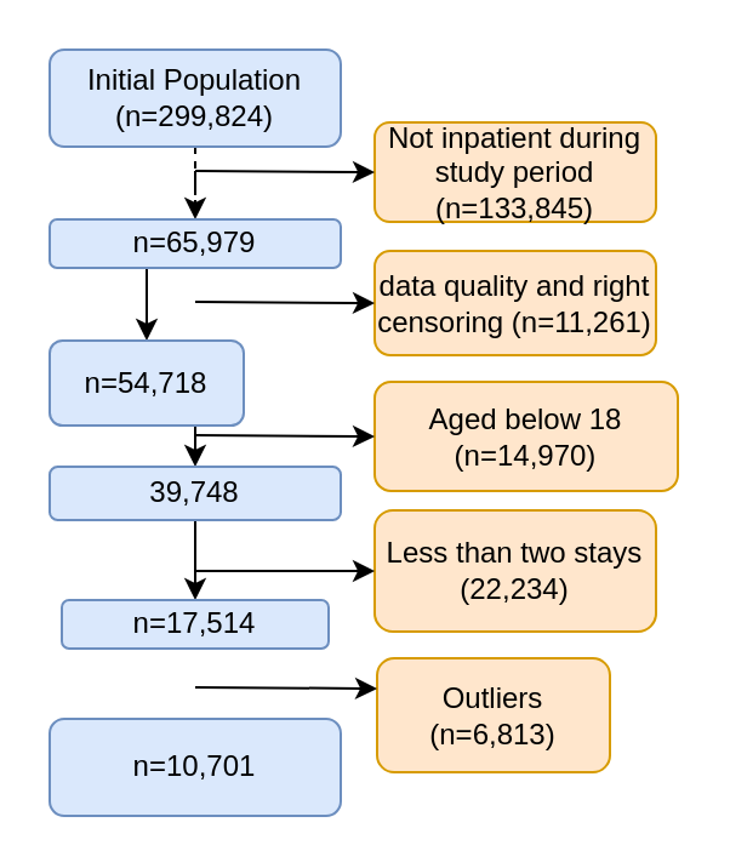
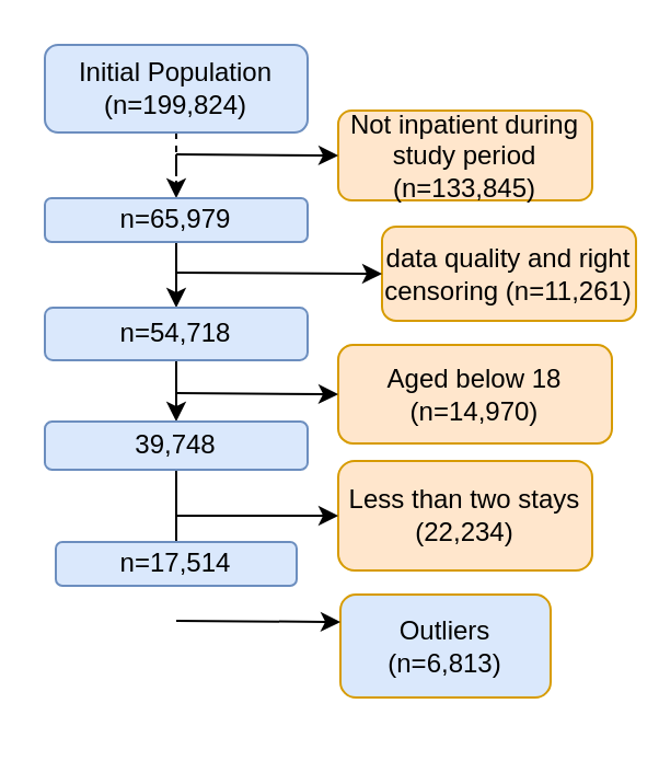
- <mxCell id="3" value="Initial Population&lt;br&gt;(n=299,824)" style="rounded=1;whiteSpace=wrap;html=1;fontSize=12;glass=0;strokeWidth=1;shadow=0;fillColor=#dae8fc;strokeColor=#6c8ebf;" parent="1" vertex="1"><mxGeometry x="20" y="20" width="120" height="40" as="geometry" /></mxCell>
+ <mxCell id="3" value="Initial Population&lt;br&gt;(n=199,824)" style="rounded=1;whiteSpace=wrap;html=1;fontSize=12;glass=0;strokeWidth=1;shadow=0;fillColor=#dae8fc;strokeColor=#6c8ebf;" parent="1" vertex="1"><mxGeometry x="20" y="20" width="120" height="40" as="geometry" /></mxCell>
- <mxCell id="10" value="data quality and right censoring (n=11,261)" style="rounded=1;whiteSpace=wrap;html=1;fontSize=12;glass=0;strokeWidth=1;shadow=0;fillColor=#ffe6cc;strokeColor=#d79b00;" parent="1" vertex="1"><mxGeometry x="154" y="103" width="116" height="43" as="geometry" /></mxCell>
+ <mxCell id="10" value="data quality and right censoring (n=11,261)" style="rounded=1;whiteSpace=wrap;html=1;fontSize=12;glass=0;strokeWidth=1;shadow=0;fillColor=#ffe6cc;strokeColor=#d79b00;" parent="1" vertex="1"><mxGeometry x="174" y="103" width="116" height="43" as="geometry" /></mxCell>
- <mxCell id="9" value="n=54,718" style="rounded=1;whiteSpace=wrap;html=1;fontSize=12;glass=0;strokeWidth=1;shadow=0;fillColor=#dae8fc;strokeColor=#6c8ebf;" parent="1" vertex="1"><mxGeometry x="20" y="140" width="80" height="35" as="geometry" /></mxCell>
+ <mxCell id="9" value="n=54,718" style="rounded=1;whiteSpace=wrap;html=1;fontSize=12;glass=0;strokeWidth=1;shadow=0;fillColor=#dae8fc;strokeColor=#6c8ebf;" parent="1" vertex="1"><mxGeometry x="20" y="140" width="120" height="24" as="geometry" /></mxCell>
- <mxCell id="12" style="edgeStyle=orthogonalEdgeStyle;rounded=0;orthogonalLoop=1;jettySize=auto;html=1;exitX=0.5;exitY=1;exitDx=0;exitDy=0;entryX=0.5;entryY=0;entryDx=0;entryDy=0;" parent="1" source="13" target="16" edge="1"><mxGeometry relative="1" as="geometry" /></mxCell>
+ <mxCell id="12" style="edgeStyle=orthogonalEdgeStyle;rounded=0;orthogonalLoop=1;jettySize=auto;html=1;exitX=0.5;exitY=1;exitDx=0;exitDy=0;entryX=0.5;entryY=0;entryDx=0;entryDy=0;endArrow=none;" parent="1" source="13" target="16" edge="1"><mxGeometry relative="1" as="geometry" /></mxCell>
- <mxCell id="20" value="Outliers&lt;br&gt;(n=6,813)" style="rounded=1;whiteSpace=wrap;html=1;fontSize=12;glass=0;strokeWidth=1;shadow=0;fillColor=#ffe6cc;strokeColor=#d79b00;" parent="1" vertex="1"><mxGeometry x="155" y="271" width="96" height="47" as="geometry" /></mxCell>
+ <mxCell id="20" value="Outliers&lt;br&gt;(n=6,813)" style="rounded=1;whiteSpace=wrap;html=1;fontSize=12;glass=0;strokeWidth=1;shadow=0;fillColor=#dae8fc;strokeColor=#d79b00;" parent="1" vertex="1"><mxGeometry x="155" y="271" width="96" height="47" as="geometry" /></mxCell>
- <mxCell id="19" value="n=10,701" style="rounded=1;whiteSpace=wrap;html=1;fontSize=12;glass=0;strokeWidth=1;shadow=0;fillColor=#dae8fc;strokeColor=#6c8ebf;" parent="1" vertex="1"><mxGeometry x="20" y="296" width="120" height="40" as="geometry" /></mxCell>
